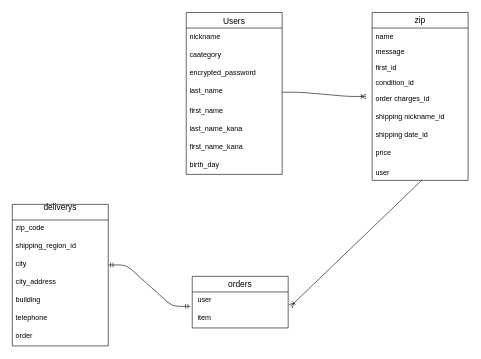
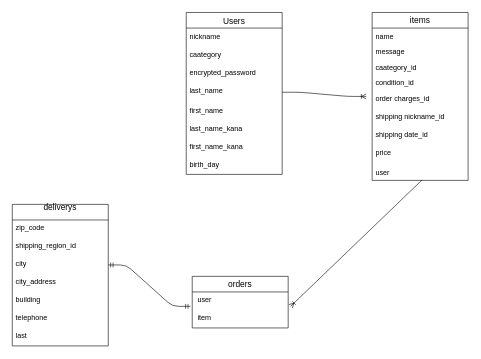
- <mxCell id="22" value="zip" style="swimlane;fontStyle=0;childLayout=stackLayout;horizontal=1;startSize=26;horizontalStack=0;resizeParent=1;resizeParentMax=0;resizeLast=0;collapsible=1;marginBottom=0;align=center;fontSize=14;whiteSpace=wrap;" parent="1" vertex="1"><mxGeometry x="620" y="20" width="160" height="280" as="geometry" /></mxCell>
+ <mxCell id="22" value="items" style="swimlane;fontStyle=0;childLayout=stackLayout;horizontal=1;startSize=26;horizontalStack=0;resizeParent=1;resizeParentMax=0;resizeLast=0;collapsible=1;marginBottom=0;align=center;fontSize=14;whiteSpace=wrap;" parent="1" vertex="1"><mxGeometry x="620" y="20" width="160" height="280" as="geometry" /></mxCell>
- <mxCell id="25" value="first_id" style="text;strokeColor=none;fillColor=none;spacingLeft=4;spacingRight=4;overflow=hidden;rotatable=0;points=[[0,0.5],[1,0.5]];portConstraint=eastwest;fontSize=12;" parent="22" vertex="1"><mxGeometry y="78" width="160" height="26" as="geometry" /></mxCell>
+ <mxCell id="25" value="caategory_id" style="text;strokeColor=none;fillColor=none;spacingLeft=4;spacingRight=4;overflow=hidden;rotatable=0;points=[[0,0.5],[1,0.5]];portConstraint=eastwest;fontSize=12;" parent="22" vertex="1"><mxGeometry y="78" width="160" height="26" as="geometry" /></mxCell>
- <mxCell id="21" value="order" style="text;strokeColor=none;fillColor=none;spacingLeft=4;spacingRight=4;overflow=hidden;rotatable=0;points=[[0,0.5],[1,0.5]];portConstraint=eastwest;fontSize=12;" parent="14" vertex="1"><mxGeometry y="206" width="160" height="30" as="geometry" /></mxCell>
+ <mxCell id="21" value="last" style="text;strokeColor=none;fillColor=none;spacingLeft=4;spacingRight=4;overflow=hidden;rotatable=0;points=[[0,0.5],[1,0.5]];portConstraint=eastwest;fontSize=12;" parent="14" vertex="1"><mxGeometry y="206" width="160" height="30" as="geometry" /></mxCell>
